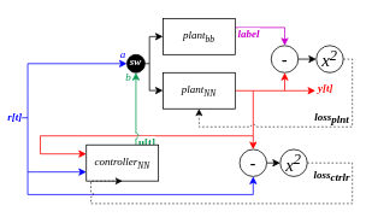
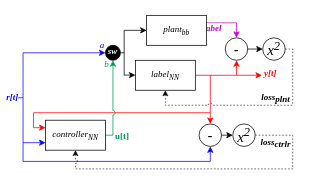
- <mxCell id="10" value="&lt;font face=&quot;Times New Roman&quot;&gt;&lt;i&gt;plant&lt;sub&gt;bb&lt;/sub&gt;&lt;/i&gt;&lt;/font&gt;" style="rounded=0;whiteSpace=wrap;html=1;" vertex="1" parent="1"><mxGeometry x="180" y="20" width="80" height="40" as="geometry" /></mxCell>
+ <mxCell id="10" value="&lt;font face=&quot;Times New Roman&quot;&gt;&lt;i&gt;plant&lt;sub&gt;bb&lt;/sub&gt;&lt;/i&gt;&lt;/font&gt;" style="rounded=0;whiteSpace=wrap;html=1;" vertex="1" parent="1"><mxGeometry x="195" y="20" width="80" height="40" as="geometry" /></mxCell>
- <mxCell id="13" value="&lt;font face=&quot;Times New Roman&quot;&gt;&lt;i&gt;plant&lt;sub&gt;NN&lt;/sub&gt;&lt;/i&gt;&lt;/font&gt;" style="rounded=0;whiteSpace=wrap;html=1;" vertex="1" parent="1"><mxGeometry x="180" y="80" width="80" height="40" as="geometry" /></mxCell>
+ <mxCell id="13" value="&lt;font face=&quot;Times New Roman&quot;&gt;&lt;i&gt;label&lt;sub&gt;NN&lt;/sub&gt;&lt;/i&gt;&lt;/font&gt;" style="rounded=0;whiteSpace=wrap;html=1;" vertex="1" parent="1"><mxGeometry x="180" y="80" width="80" height="40" as="geometry" /></mxCell>
- <mxCell id="5" value="&lt;font face=&quot;Times New Roman&quot;&gt;&lt;i&gt;controller&lt;sub&gt;NN&lt;/sub&gt;&lt;/i&gt;&lt;/font&gt;" style="rounded=0;whiteSpace=wrap;html=1;" vertex="1" parent="1"><mxGeometry x="95" y="160" width="80" height="40" as="geometry" /></mxCell>
+ <mxCell id="5" value="&lt;font face=&quot;Times New Roman&quot;&gt;&lt;i&gt;controller&lt;sub&gt;NN&lt;/sub&gt;&lt;/i&gt;&lt;/font&gt;" style="rounded=0;whiteSpace=wrap;html=1;" vertex="1" parent="1"><mxGeometry x="60" y="160" width="80" height="40" as="geometry" /></mxCell>
